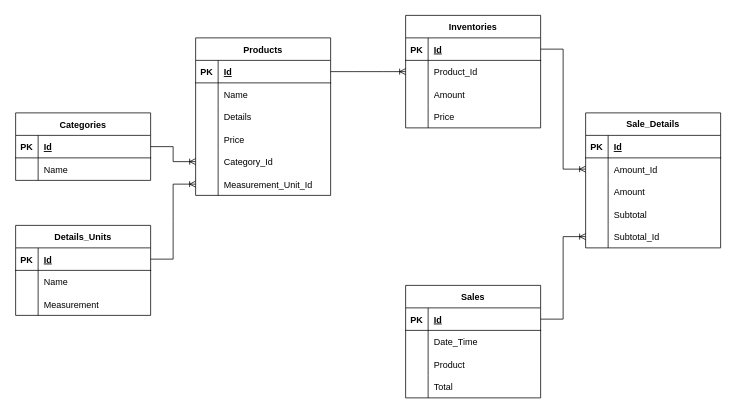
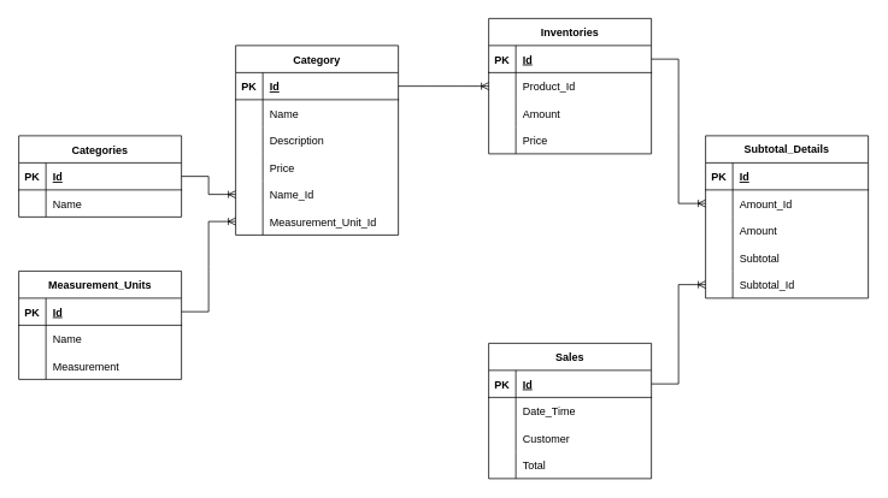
- <mxCell id="2" value="Products" style="shape=table;startSize=30;container=1;collapsible=1;childLayout=tableLayout;fixedRows=1;rowLines=0;fontStyle=1;align=center;resizeLast=1;" parent="1" vertex="1"><mxGeometry x="260" y="50" width="180" height="210" as="geometry" /></mxCell>
+ <mxCell id="2" value="Category" style="shape=table;startSize=30;container=1;collapsible=1;childLayout=tableLayout;fixedRows=1;rowLines=0;fontStyle=1;align=center;resizeLast=1;" parent="1" vertex="1"><mxGeometry x="260" y="50" width="180" height="210" as="geometry" /></mxCell>
- <mxCell id="11" value="Details" style="shape=partialRectangle;connectable=0;fillColor=none;top=0;left=0;bottom=0;right=0;align=left;spacingLeft=6;overflow=hidden;" parent="9" vertex="1"><mxGeometry x="30" width="150" height="30" as="geometry"><mxRectangle width="150" height="30" as="alternateBounds" /></mxGeometry></mxCell>
+ <mxCell id="11" value="Description" style="shape=partialRectangle;connectable=0;fillColor=none;top=0;left=0;bottom=0;right=0;align=left;spacingLeft=6;overflow=hidden;" parent="9" vertex="1"><mxGeometry x="30" width="150" height="30" as="geometry"><mxRectangle width="150" height="30" as="alternateBounds" /></mxGeometry></mxCell>
- <mxCell id="64" value="Sale_Details" style="shape=table;startSize=30;container=1;collapsible=1;childLayout=tableLayout;fixedRows=1;rowLines=0;fontStyle=1;align=center;resizeLast=1;whiteSpace=wrap;" parent="1" vertex="1"><mxGeometry x="780" y="150" width="180" height="180" as="geometry" /></mxCell>
+ <mxCell id="64" value="Subtotal_Details" style="shape=table;startSize=30;container=1;collapsible=1;childLayout=tableLayout;fixedRows=1;rowLines=0;fontStyle=1;align=center;resizeLast=1;whiteSpace=wrap;" parent="1" vertex="1"><mxGeometry x="780" y="150" width="180" height="180" as="geometry" /></mxCell>
- <mxCell id="17" value="Category_Id" style="shape=partialRectangle;connectable=0;fillColor=none;top=0;left=0;bottom=0;right=0;align=left;spacingLeft=6;overflow=hidden;" parent="15" vertex="1"><mxGeometry x="30" width="150" height="30" as="geometry"><mxRectangle width="150" height="30" as="alternateBounds" /></mxGeometry></mxCell>
+ <mxCell id="17" value="Name_Id" style="shape=partialRectangle;connectable=0;fillColor=none;top=0;left=0;bottom=0;right=0;align=left;spacingLeft=6;overflow=hidden;" parent="15" vertex="1"><mxGeometry x="30" width="150" height="30" as="geometry"><mxRectangle width="150" height="30" as="alternateBounds" /></mxGeometry></mxCell>
- <mxCell id="41" value="Details_Units" style="shape=table;startSize=30;container=1;collapsible=1;childLayout=tableLayout;fixedRows=1;rowLines=0;fontStyle=1;align=center;resizeLast=1;" parent="1" vertex="1"><mxGeometry x="20" y="300" width="180" height="120" as="geometry" /></mxCell>
+ <mxCell id="41" value="Measurement_Units" style="shape=table;startSize=30;container=1;collapsible=1;childLayout=tableLayout;fixedRows=1;rowLines=0;fontStyle=1;align=center;resizeLast=1;" parent="1" vertex="1"><mxGeometry x="20" y="300" width="180" height="120" as="geometry" /></mxCell>
- <mxCell id="60" value="Product" style="shape=partialRectangle;connectable=0;fillColor=none;top=0;left=0;bottom=0;right=0;align=left;spacingLeft=6;overflow=hidden;" parent="58" vertex="1"><mxGeometry x="30" width="150" height="30" as="geometry"><mxRectangle width="150" height="30" as="alternateBounds" /></mxGeometry></mxCell>
+ <mxCell id="60" value="Customer" style="shape=partialRectangle;connectable=0;fillColor=none;top=0;left=0;bottom=0;right=0;align=left;spacingLeft=6;overflow=hidden;" parent="58" vertex="1"><mxGeometry x="30" width="150" height="30" as="geometry"><mxRectangle width="150" height="30" as="alternateBounds" /></mxGeometry></mxCell>
